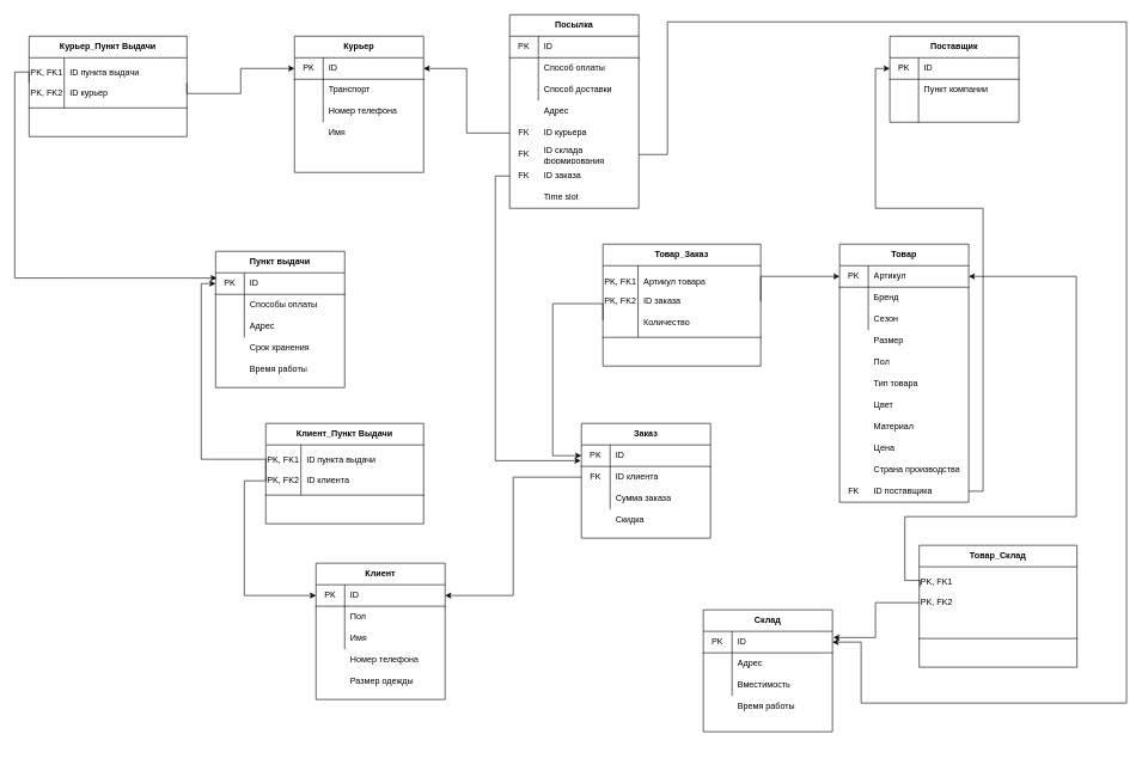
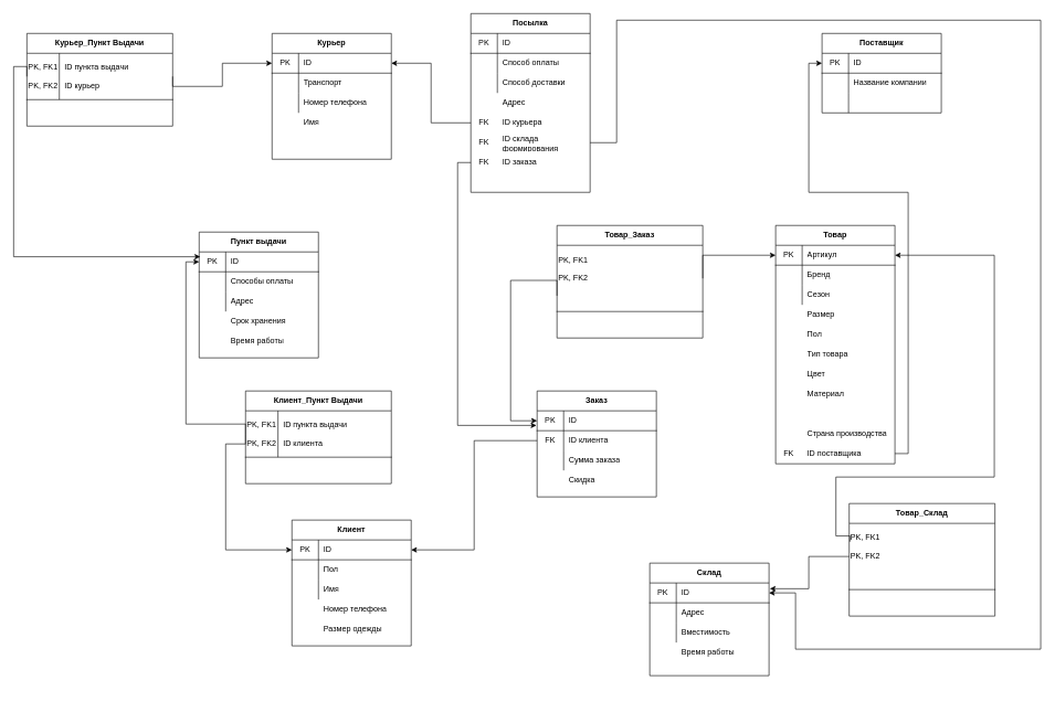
- <mxCell id="87" value="Пункт компании" style="shape=partialRectangle;html=1;whiteSpace=wrap;connectable=0;fillColor=none;top=0;left=0;bottom=0;right=0;align=left;spacingLeft=6;overflow=hidden;" parent="85" vertex="1"><mxGeometry x="40" width="140" height="30" as="geometry" /></mxCell>
+ <mxCell id="87" value="Название компании" style="shape=partialRectangle;html=1;whiteSpace=wrap;connectable=0;fillColor=none;top=0;left=0;bottom=0;right=0;align=left;spacingLeft=6;overflow=hidden;" parent="85" vertex="1"><mxGeometry x="40" width="140" height="30" as="geometry" /></mxCell>
- <mxCell id="42" value="Time slot" style="shape=partialRectangle;html=1;whiteSpace=wrap;connectable=0;fillColor=none;top=0;left=0;bottom=0;right=0;align=left;spacingLeft=6;overflow=hidden;" parent="41" vertex="1"><mxGeometry x="40" width="140" height="30" as="geometry" /></mxCell>
- <mxCell id="163" value="Артикул товара&lt;br&gt;&lt;br&gt;ID заказа&lt;br&gt;&lt;br&gt;Количество" style="shape=partialRectangle;html=1;whiteSpace=wrap;connectable=0;fillColor=none;top=0;left=0;bottom=0;right=0;align=left;spacingLeft=6;overflow=hidden;" parent="161" vertex="1"><mxGeometry x="49" width="171" height="100" as="geometry" /></mxCell>
- <mxCell id="72" value="Цена" style="shape=partialRectangle;html=1;whiteSpace=wrap;connectable=0;fillColor=none;top=0;left=0;bottom=0;right=0;align=left;spacingLeft=6;overflow=hidden;" parent="70" vertex="1"><mxGeometry x="40" width="140" height="30.0" as="geometry" /></mxCell>
